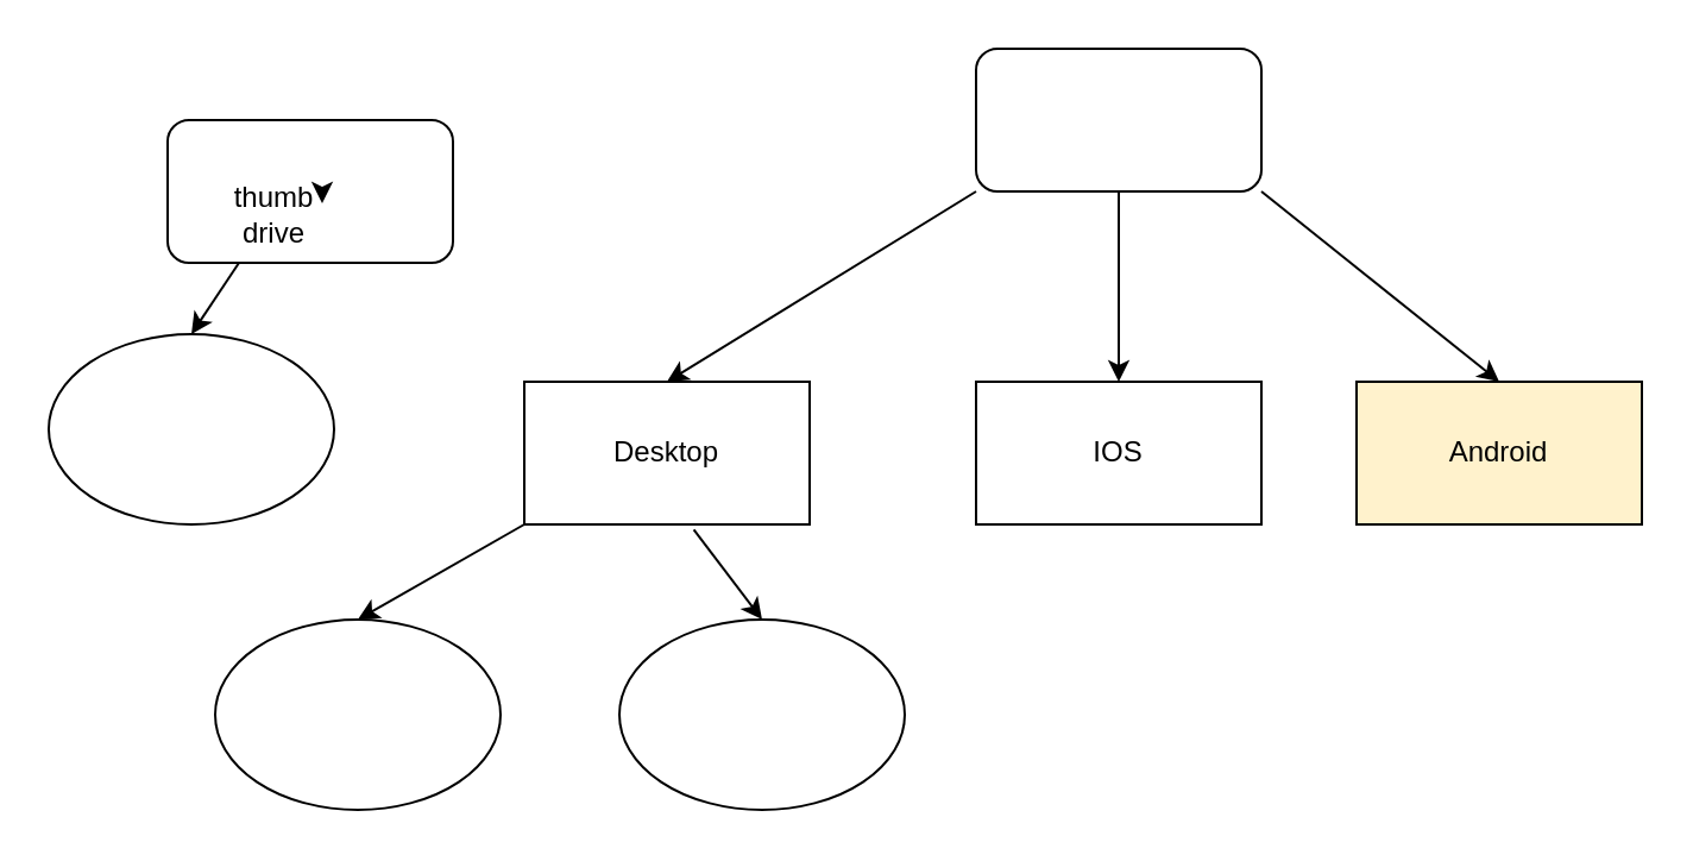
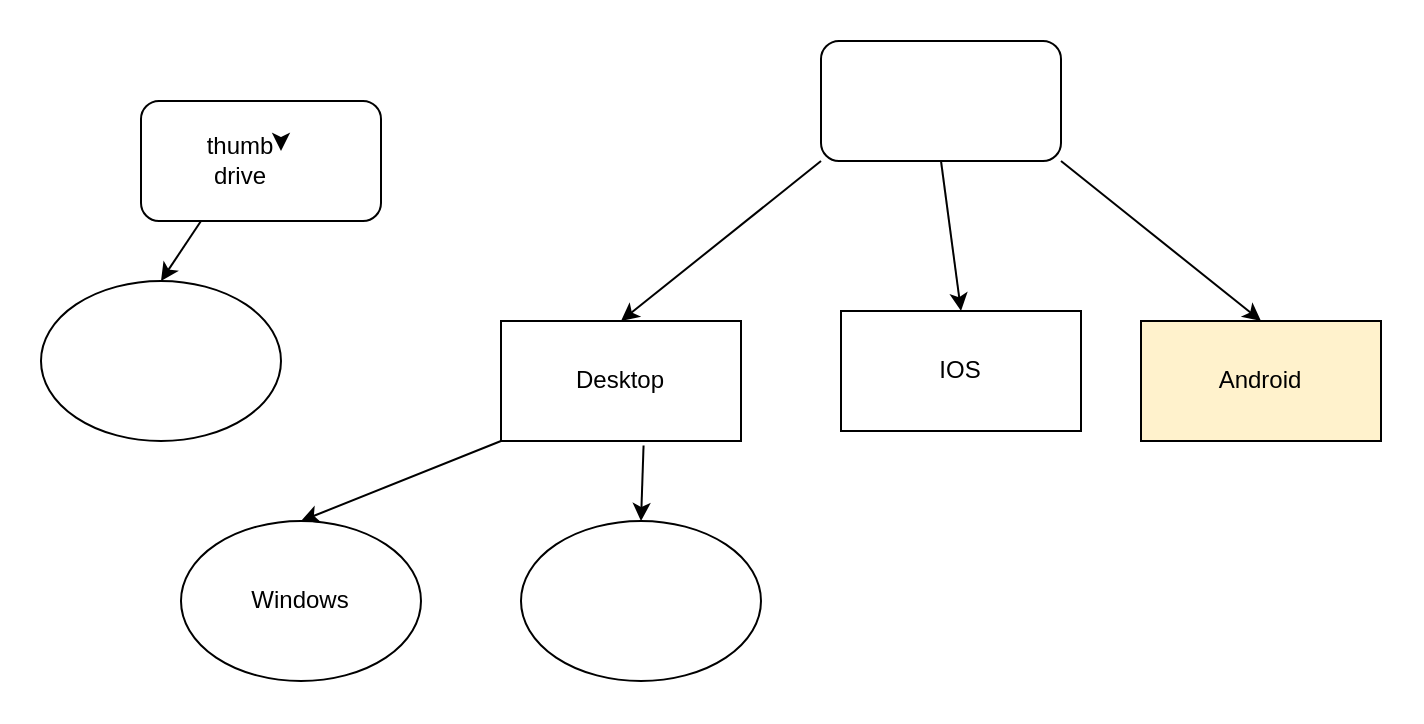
- <mxCell id="15" value="thumb drive" style="text;html=1;strokeColor=none;fillColor=none;align=center;verticalAlign=middle;whiteSpace=wrap;rounded=0;" vertex="1" parent="1"><mxGeometry x="95" y="80" width="40" height="20" as="geometry" /></mxCell>
+ <mxCell id="15" value="thumb drive" style="text;html=1;strokeColor=none;fillColor=none;align=center;verticalAlign=middle;whiteSpace=wrap;rounded=0;" vertex="1" parent="1"><mxGeometry x="100" y="70" width="40" height="20" as="geometry" /></mxCell>
- <mxCell id="3" value="Desktop" style="rounded=0;whiteSpace=wrap;html=1;" vertex="1" parent="1"><mxGeometry x="220" y="160" width="120" height="60" as="geometry" /></mxCell>
+ <mxCell id="3" value="Desktop" style="rounded=0;whiteSpace=wrap;html=1;" vertex="1" parent="1"><mxGeometry x="250" y="160" width="120" height="60" as="geometry" /></mxCell>
- <mxCell id="4" value="IOS" style="rounded=0;whiteSpace=wrap;html=1;" vertex="1" parent="1"><mxGeometry x="410" y="160" width="120" height="60" as="geometry" /></mxCell>
+ <mxCell id="4" value="IOS" style="rounded=0;whiteSpace=wrap;html=1;" vertex="1" parent="1"><mxGeometry x="420" y="155" width="120" height="60" as="geometry" /></mxCell>
+ <mxCell id="8" value="Windows" style="text;html=1;strokeColor=none;fillColor=none;align=center;verticalAlign=middle;whiteSpace=wrap;rounded=0;" vertex="1" parent="1"><mxGeometry x="130" y="290" width="40" height="20" as="geometry" /></mxCell>
